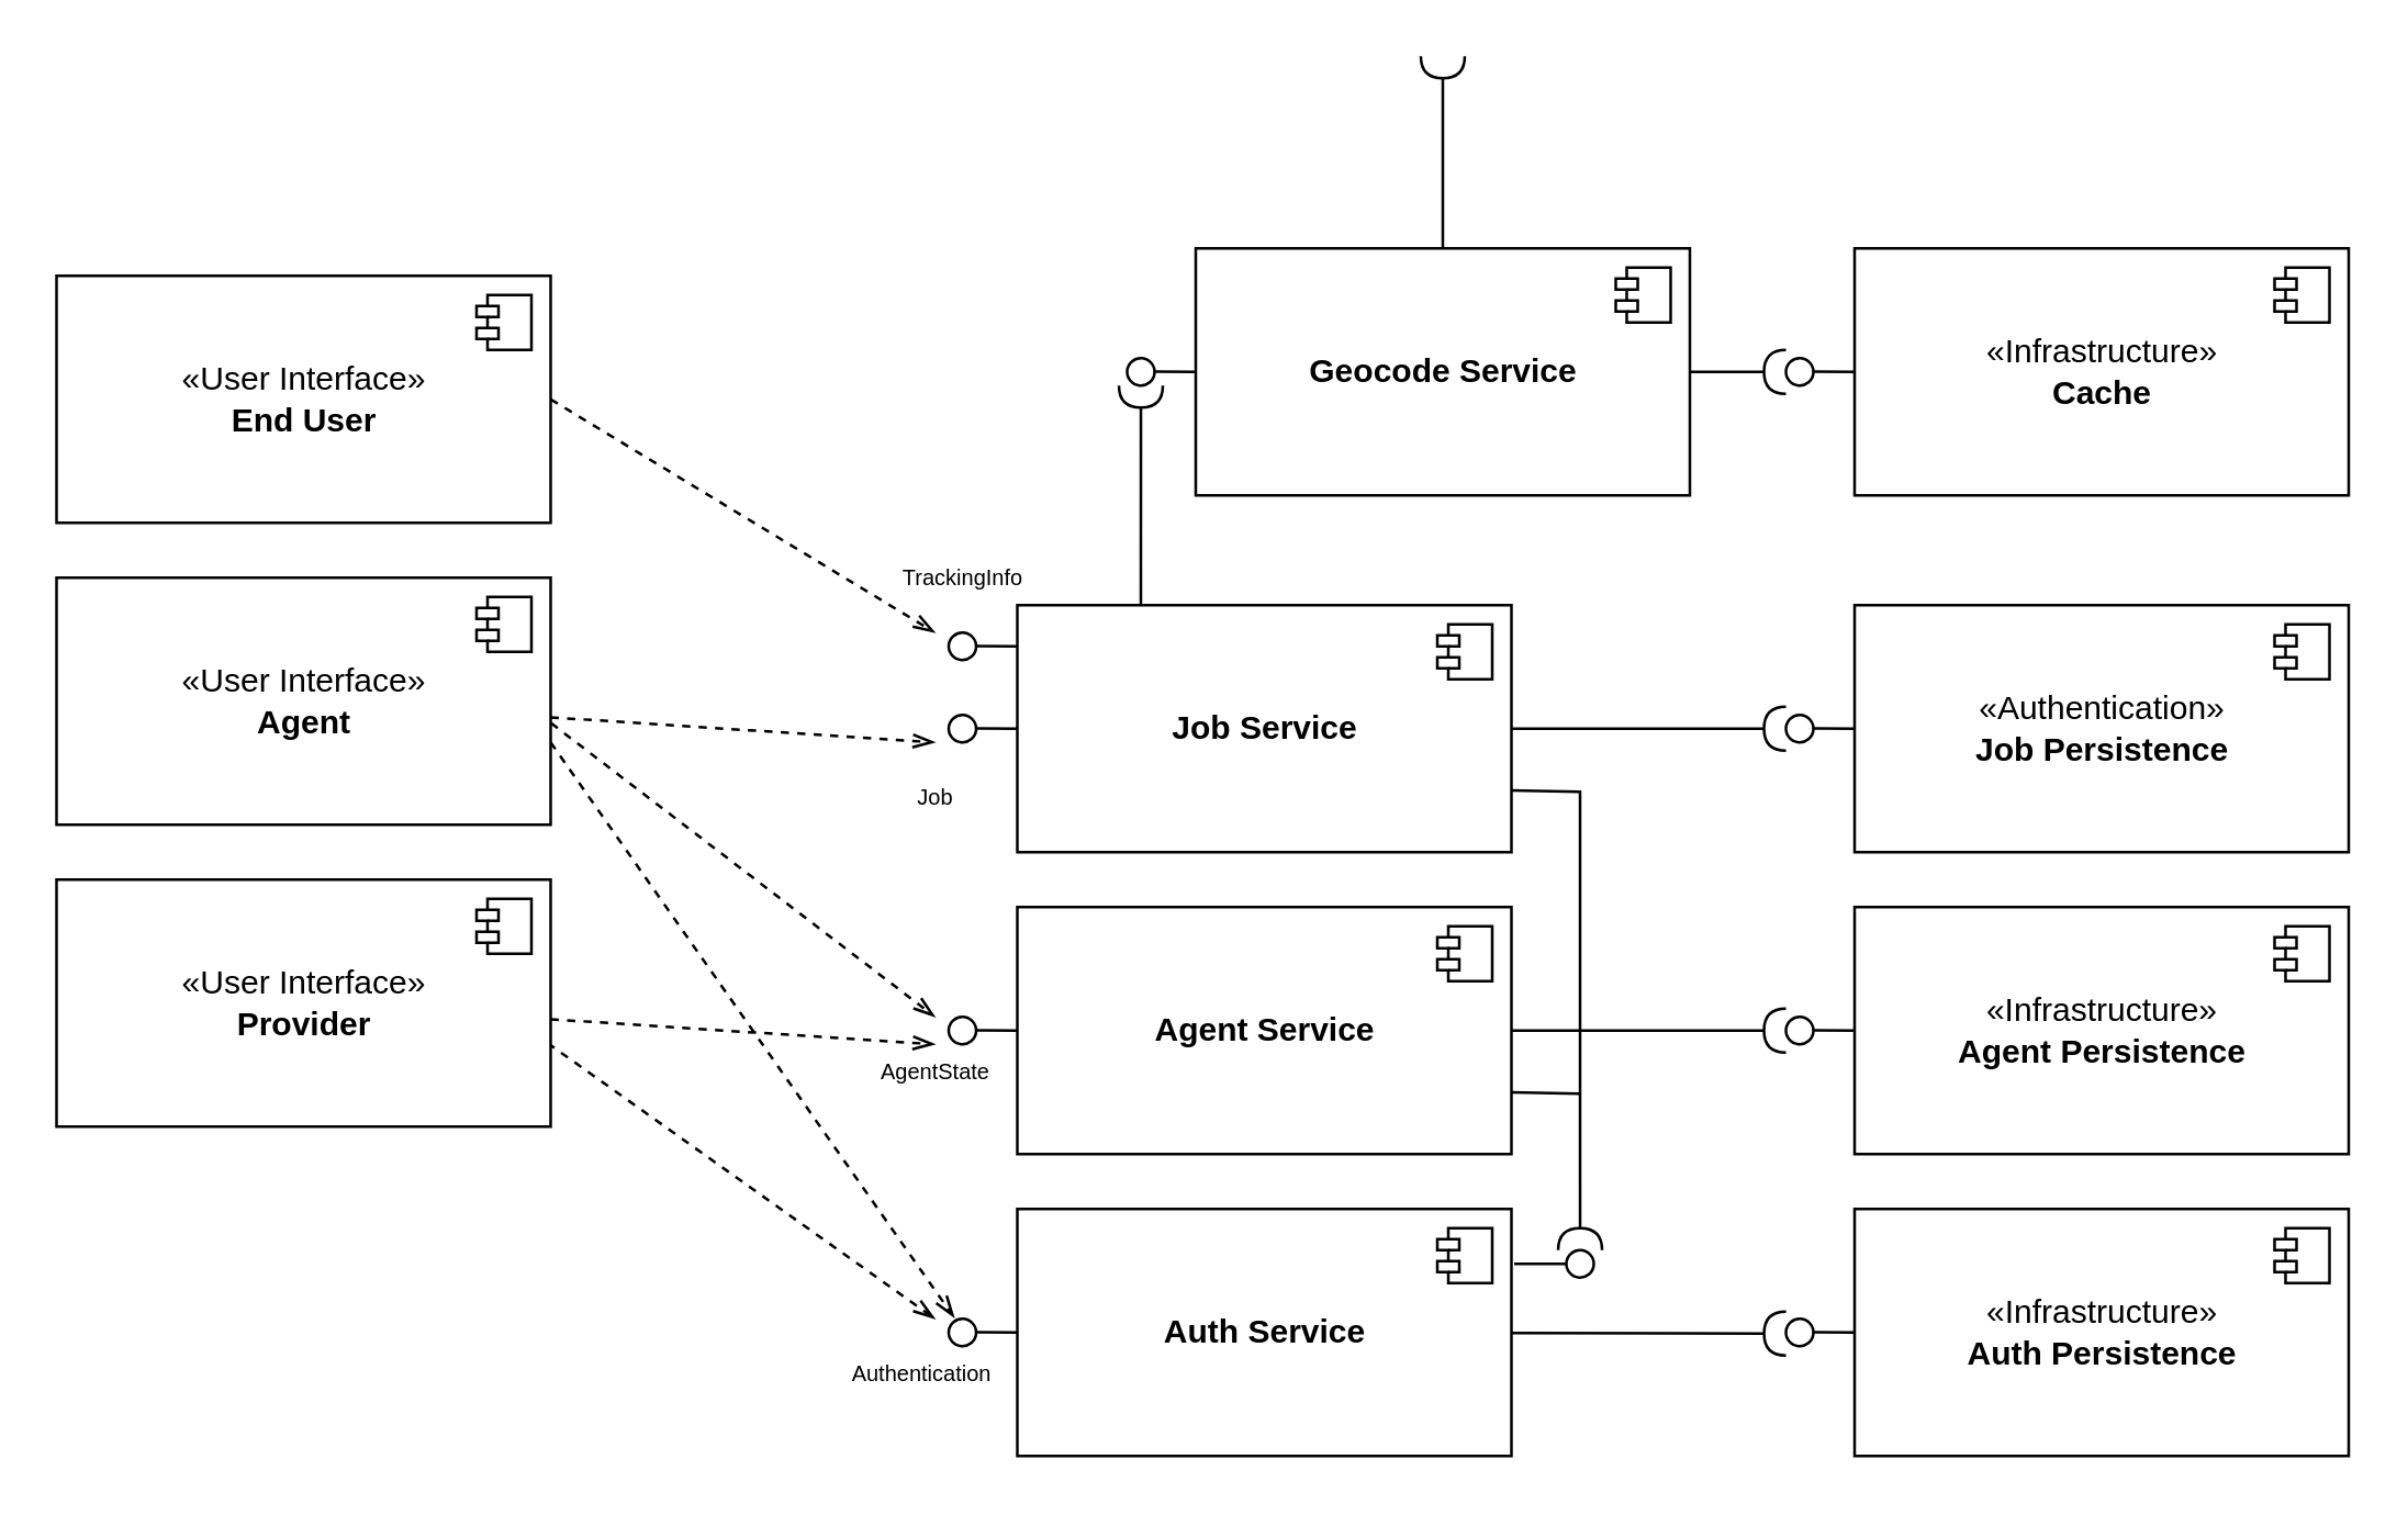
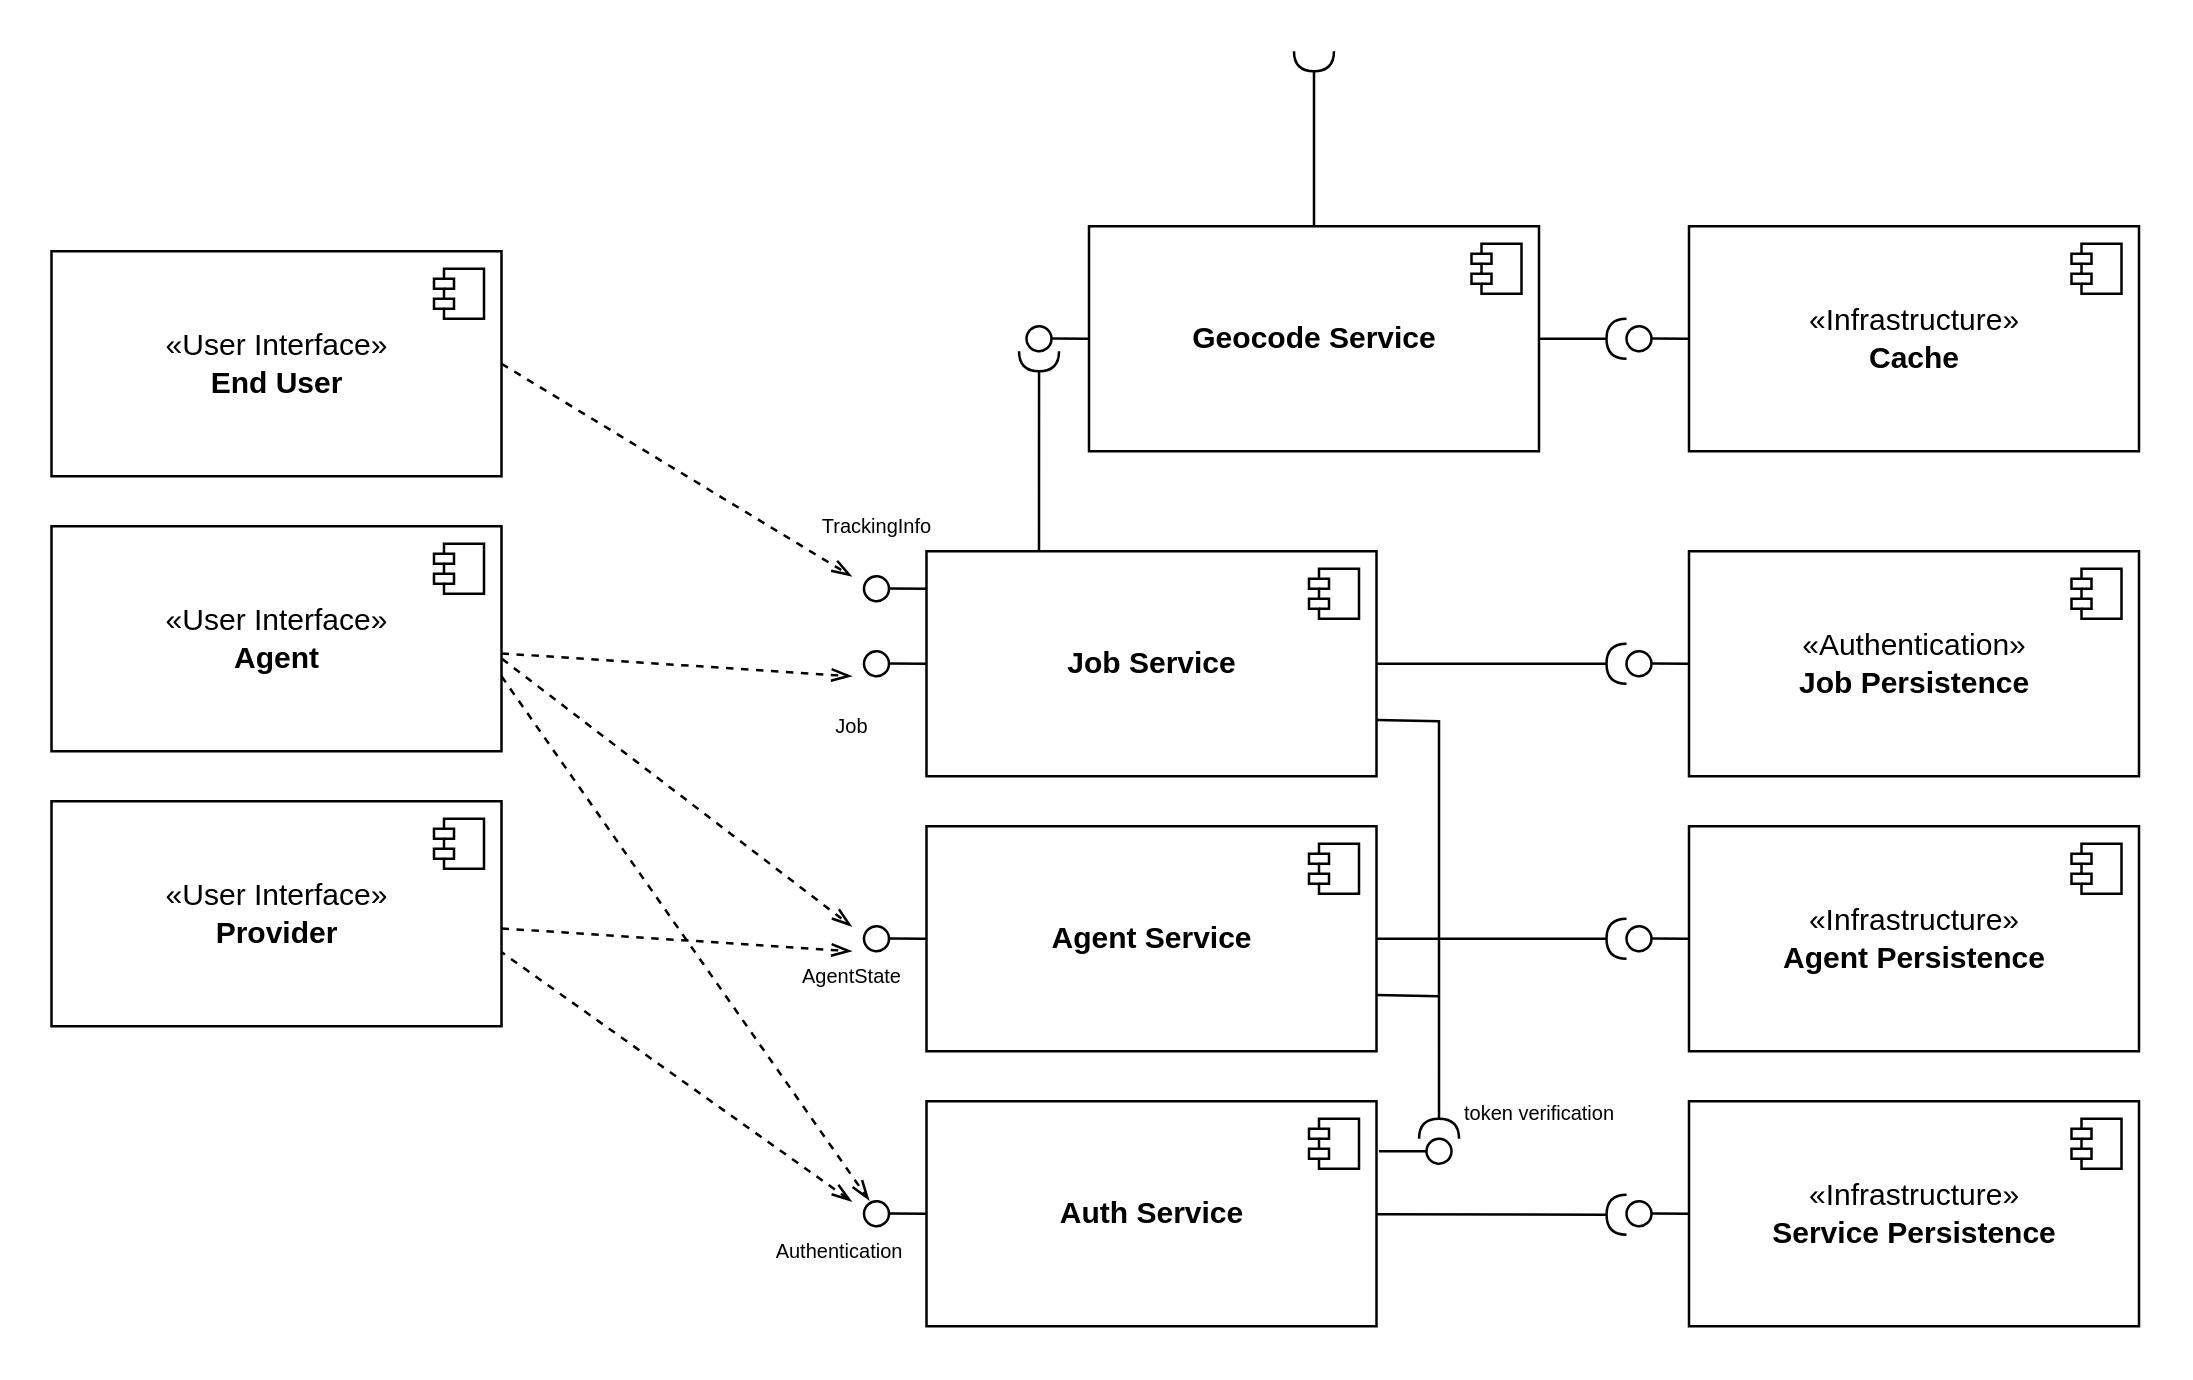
+ <mxCell id="58" value="token verification" style="text;html=1;align=center;verticalAlign=middle;resizable=0;points=[];autosize=1;strokeColor=none;fontSize=8;" vertex="1" parent="1"><mxGeometry x="580" y="435" width="70" height="20" as="geometry" /></mxCell>
- <mxCell id="48" value="«Infrastructure»&lt;br&gt;&lt;b&gt;Auth Persistence&lt;/b&gt;" style="html=1;dropTarget=0;" vertex="1" parent="1"><mxGeometry x="675" y="440" width="180" height="90" as="geometry" /></mxCell>
+ <mxCell id="48" value="«Infrastructure»&lt;br&gt;&lt;b&gt;Service Persistence&lt;/b&gt;" style="html=1;dropTarget=0;" vertex="1" parent="1"><mxGeometry x="675" y="440" width="180" height="90" as="geometry" /></mxCell>
